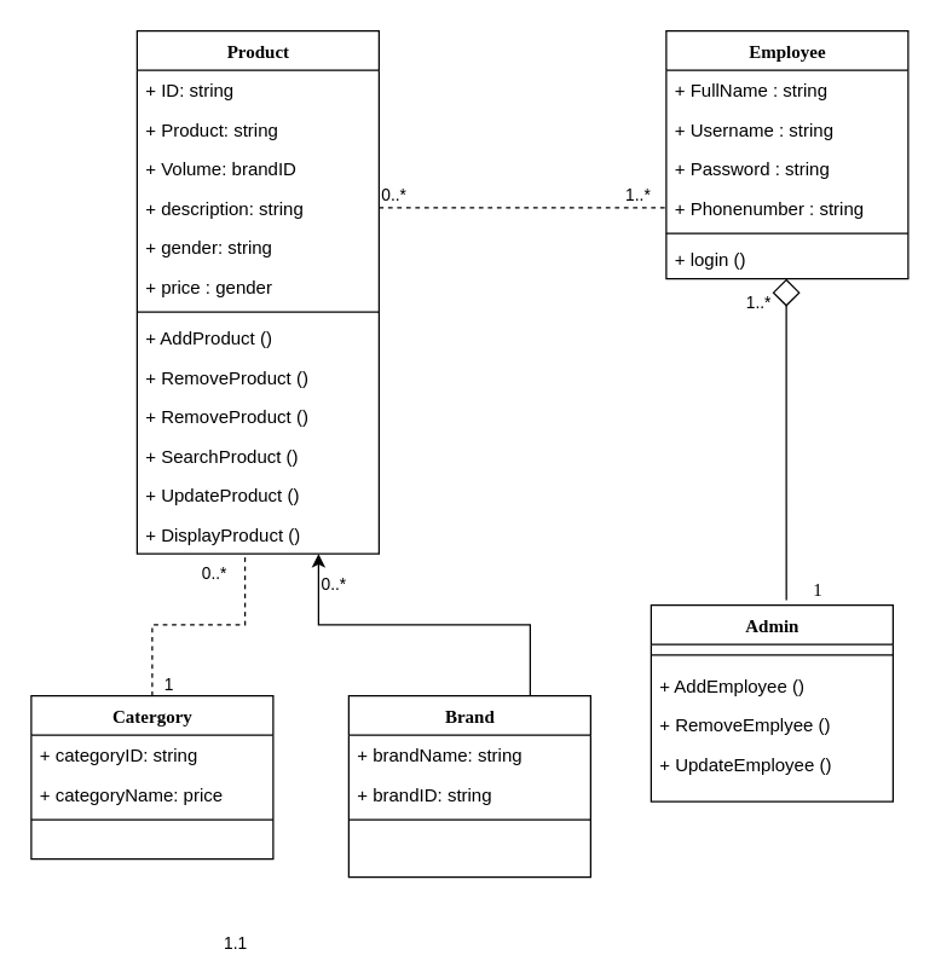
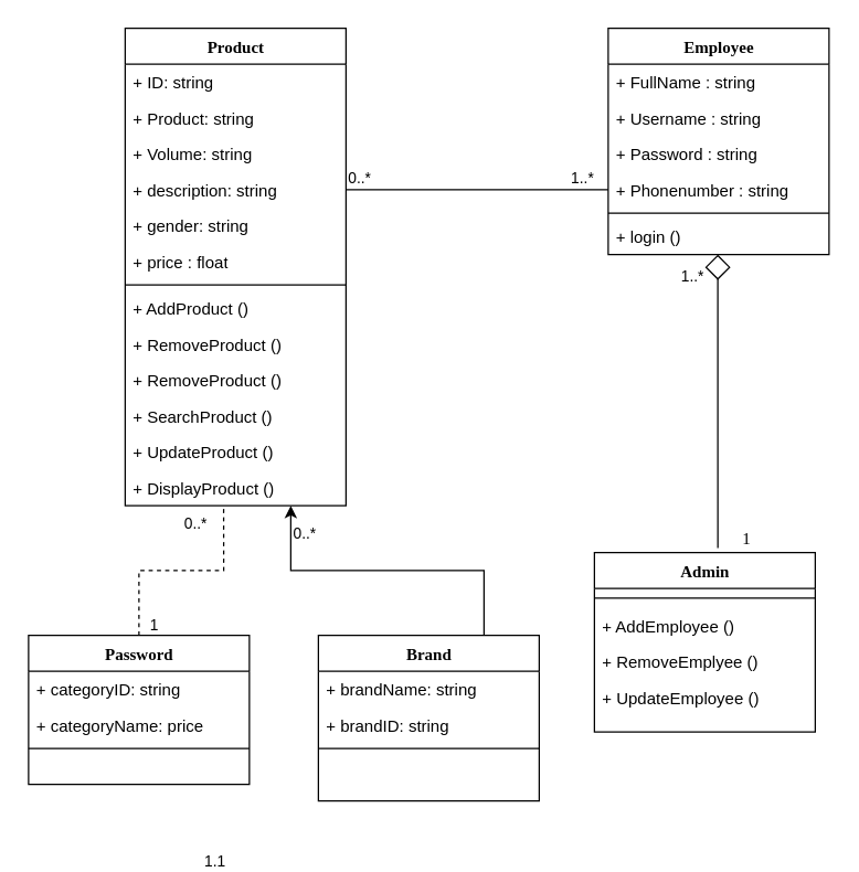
- <mxCell id="5" value="+ Volume: brandID" style="text;html=1;strokeColor=none;fillColor=none;align=left;verticalAlign=top;spacingLeft=4;spacingRight=4;whiteSpace=wrap;overflow=hidden;rotatable=0;points=[[0,0.5],[1,0.5]];portConstraint=eastwest;" parent="2" vertex="1"><mxGeometry y="78" width="160" height="26" as="geometry" /></mxCell>
+ <mxCell id="5" value="+ Volume: string" style="text;html=1;strokeColor=none;fillColor=none;align=left;verticalAlign=top;spacingLeft=4;spacingRight=4;whiteSpace=wrap;overflow=hidden;rotatable=0;points=[[0,0.5],[1,0.5]];portConstraint=eastwest;" parent="2" vertex="1"><mxGeometry y="78" width="160" height="26" as="geometry" /></mxCell>
- <mxCell id="42" value="" style="endArrow=none;html=1;edgeStyle=orthogonalEdgeStyle;rounded=0;entryX=0;entryY=0.5;entryDx=0;entryDy=0;exitX=1;exitY=0.5;exitDx=0;exitDy=0;dashed=1;" edge="1" parent="1" source="6" target="20"><mxGeometry relative="1" as="geometry"><mxPoint x="270" y="210" as="sourcePoint" /><mxPoint x="430" y="210" as="targetPoint" /></mxGeometry></mxCell>
+ <mxCell id="42" value="" style="endArrow=none;html=1;edgeStyle=orthogonalEdgeStyle;rounded=0;entryX=0;entryY=0.5;entryDx=0;entryDy=0;exitX=1;exitY=0.5;exitDx=0;exitDy=0;" edge="1" parent="1" source="6" target="20"><mxGeometry relative="1" as="geometry"><mxPoint x="270" y="210" as="sourcePoint" /><mxPoint x="430" y="210" as="targetPoint" /></mxGeometry></mxCell>
- <mxCell id="8" value="+ price : gender" style="text;html=1;strokeColor=none;fillColor=none;align=left;verticalAlign=top;spacingLeft=4;spacingRight=4;whiteSpace=wrap;overflow=hidden;rotatable=0;points=[[0,0.5],[1,0.5]];portConstraint=eastwest;" vertex="1" parent="2"><mxGeometry y="156" width="160" height="26" as="geometry" /></mxCell>
+ <mxCell id="8" value="+ price : float" style="text;html=1;strokeColor=none;fillColor=none;align=left;verticalAlign=top;spacingLeft=4;spacingRight=4;whiteSpace=wrap;overflow=hidden;rotatable=0;points=[[0,0.5],[1,0.5]];portConstraint=eastwest;" vertex="1" parent="2"><mxGeometry y="156" width="160" height="26" as="geometry" /></mxCell>
- <mxCell id="23" value="Catergory" style="swimlane;html=1;fontStyle=1;align=center;verticalAlign=top;childLayout=stackLayout;horizontal=1;startSize=26;horizontalStack=0;resizeParent=1;resizeLast=0;collapsible=1;marginBottom=0;swimlaneFillColor=#ffffff;rounded=0;shadow=0;comic=0;labelBackgroundColor=none;strokeWidth=1;fillColor=none;fontFamily=Verdana;fontSize=12" parent="1" vertex="1"><mxGeometry x="20" y="460" width="160" height="108" as="geometry" /></mxCell>
+ <mxCell id="23" value="Password" style="swimlane;html=1;fontStyle=1;align=center;verticalAlign=top;childLayout=stackLayout;horizontal=1;startSize=26;horizontalStack=0;resizeParent=1;resizeLast=0;collapsible=1;marginBottom=0;swimlaneFillColor=#ffffff;rounded=0;shadow=0;comic=0;labelBackgroundColor=none;strokeWidth=1;fillColor=none;fontFamily=Verdana;fontSize=12" parent="1" vertex="1"><mxGeometry x="20" y="460" width="160" height="108" as="geometry" /></mxCell>
